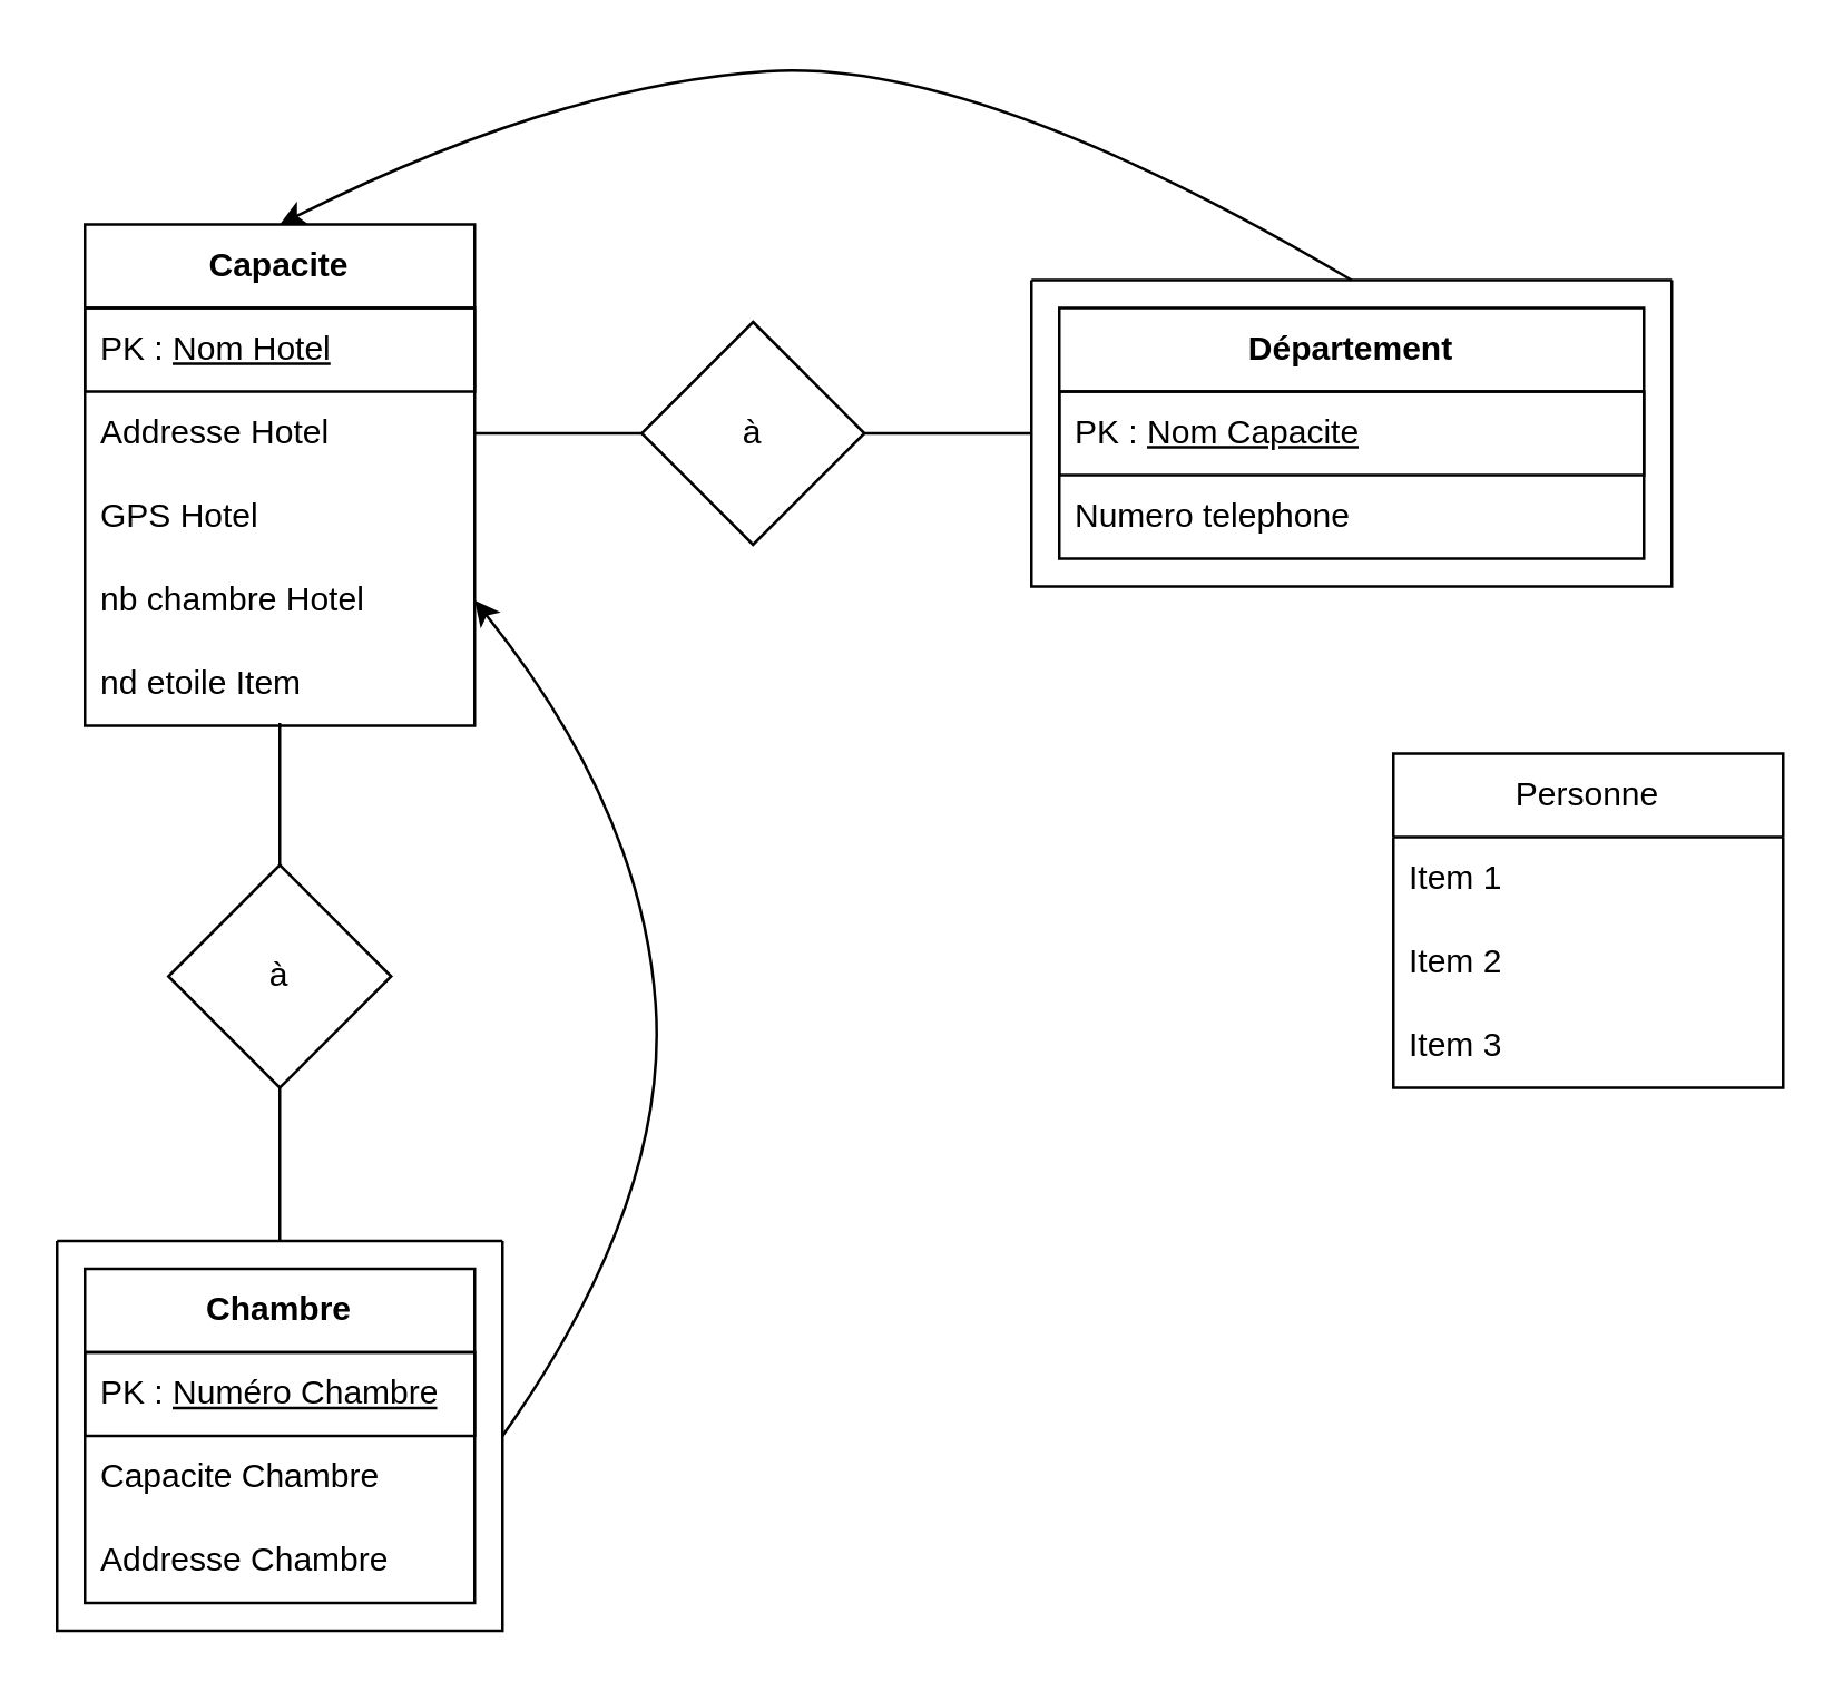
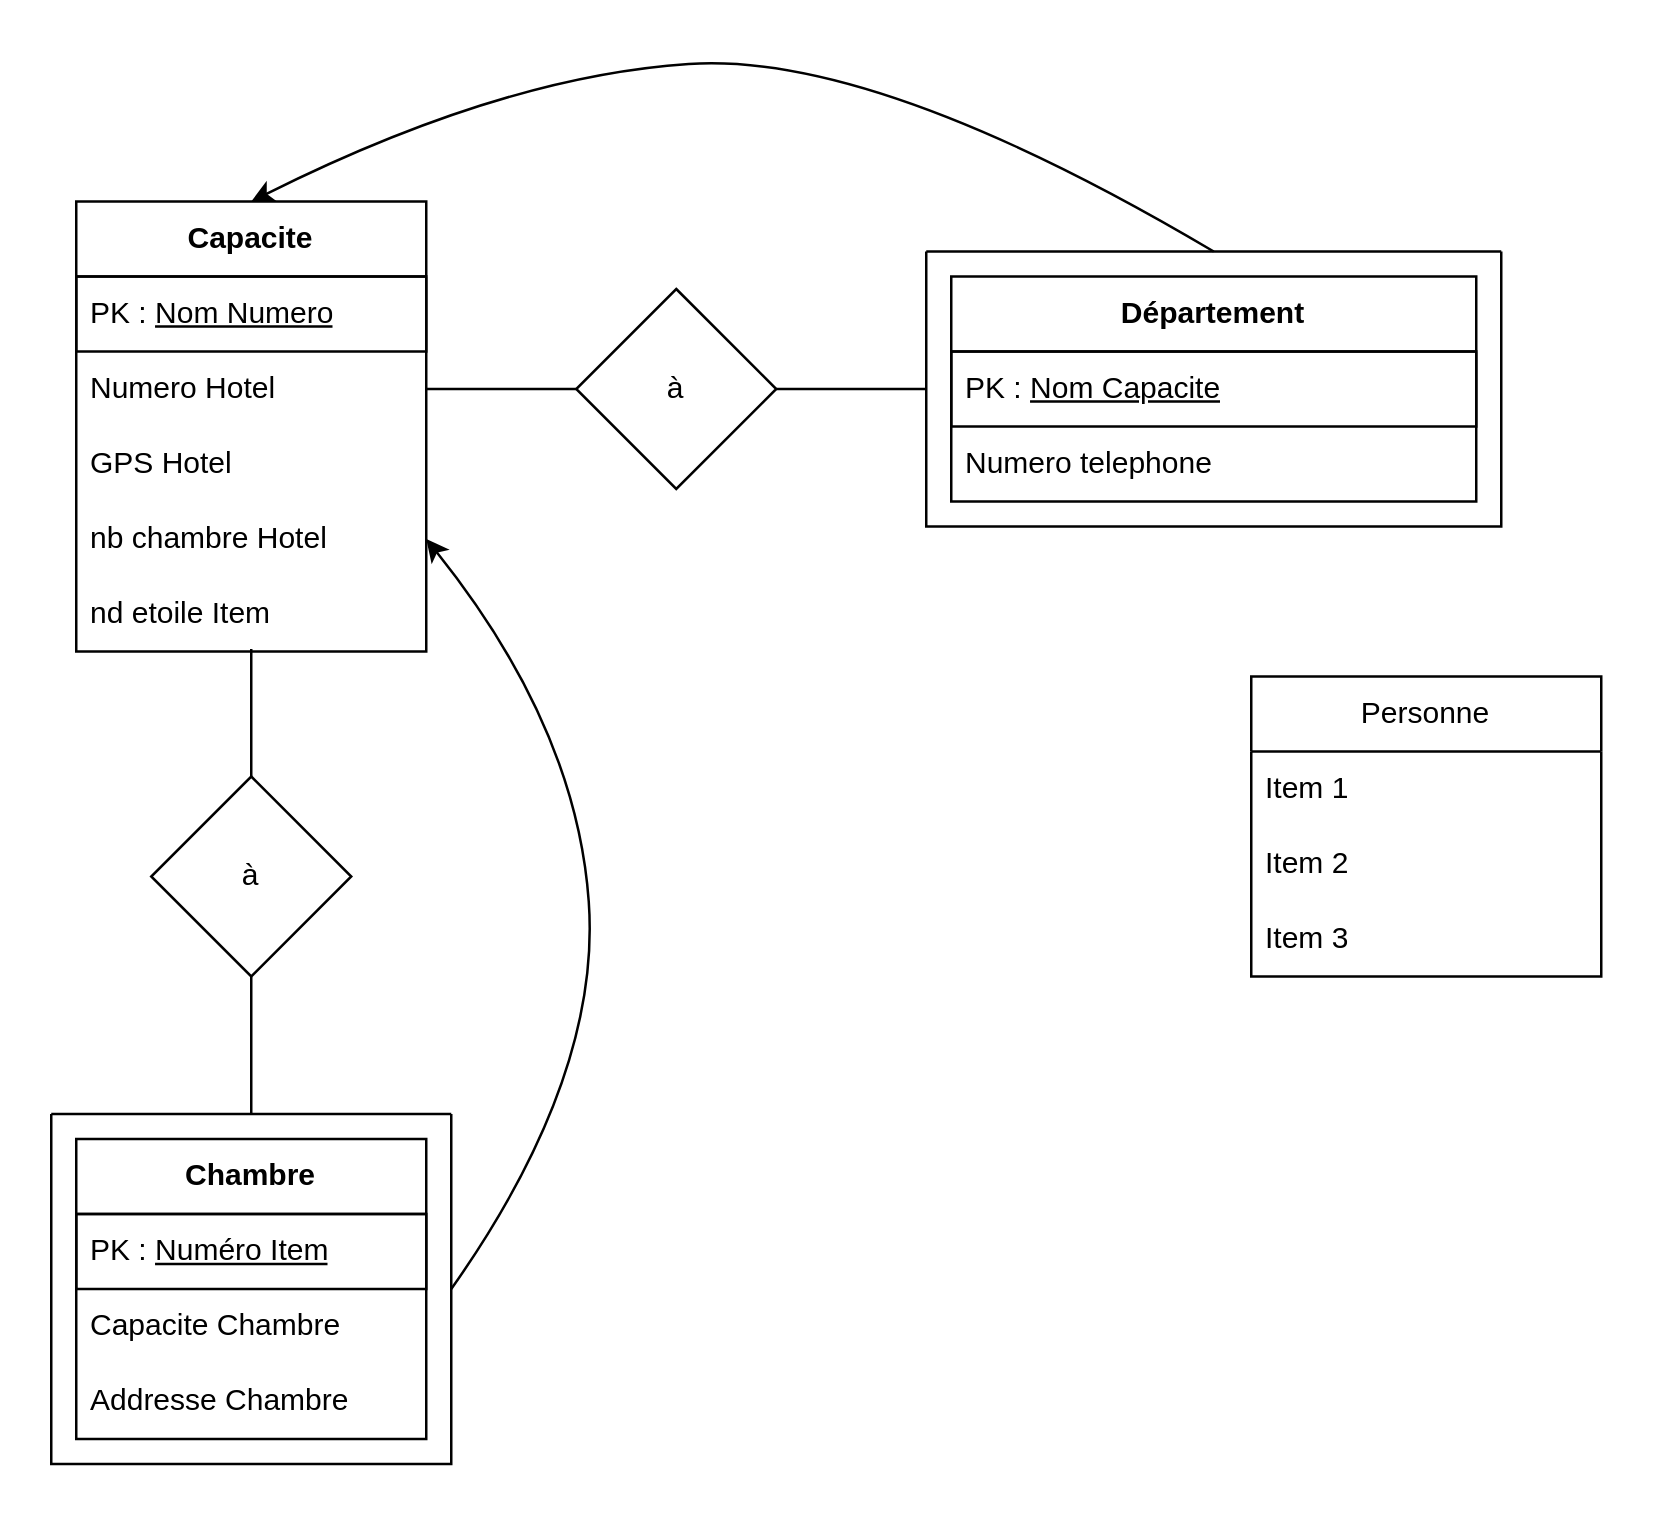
- <mxCell id="3" value="PK : &lt;u&gt;Nom Hotel&lt;br&gt;&lt;/u&gt;" style="text;strokeColor=default;fillColor=none;align=left;verticalAlign=middle;spacingLeft=4;spacingRight=4;overflow=hidden;points=[[0,0.5],[1,0.5]];portConstraint=eastwest;rotatable=0;whiteSpace=wrap;html=1;" parent="2" vertex="1"><mxGeometry y="30" width="140" height="30" as="geometry" /></mxCell>
+ <mxCell id="3" value="PK : &lt;u&gt;Nom Numero&lt;br&gt;&lt;/u&gt;" style="text;strokeColor=default;fillColor=none;align=left;verticalAlign=middle;spacingLeft=4;spacingRight=4;overflow=hidden;points=[[0,0.5],[1,0.5]];portConstraint=eastwest;rotatable=0;whiteSpace=wrap;html=1;" parent="2" vertex="1"><mxGeometry y="30" width="140" height="30" as="geometry" /></mxCell>
- <mxCell id="4" value="Addresse Hotel" style="text;strokeColor=none;fillColor=none;align=left;verticalAlign=middle;spacingLeft=4;spacingRight=4;overflow=hidden;points=[[0,0.5],[1,0.5]];portConstraint=eastwest;rotatable=0;whiteSpace=wrap;html=1;" parent="2" vertex="1"><mxGeometry y="60" width="140" height="30" as="geometry" /></mxCell>
+ <mxCell id="4" value="Numero Hotel" style="text;strokeColor=none;fillColor=none;align=left;verticalAlign=middle;spacingLeft=4;spacingRight=4;overflow=hidden;points=[[0,0.5],[1,0.5]];portConstraint=eastwest;rotatable=0;whiteSpace=wrap;html=1;" parent="2" vertex="1"><mxGeometry y="60" width="140" height="30" as="geometry" /></mxCell>
- <mxCell id="18" value="PK : &lt;u&gt;Numéro Chambre&lt;/u&gt;" style="text;strokeColor=default;fillColor=none;align=left;verticalAlign=middle;spacingLeft=4;spacingRight=4;overflow=hidden;points=[[0,0.5],[1,0.5]];portConstraint=eastwest;rotatable=0;whiteSpace=wrap;html=1;" parent="17" vertex="1"><mxGeometry y="30" width="140" height="30" as="geometry" /></mxCell>
+ <mxCell id="18" value="PK : &lt;u&gt;Numéro Item&lt;/u&gt;" style="text;strokeColor=default;fillColor=none;align=left;verticalAlign=middle;spacingLeft=4;spacingRight=4;overflow=hidden;points=[[0,0.5],[1,0.5]];portConstraint=eastwest;rotatable=0;whiteSpace=wrap;html=1;" parent="17" vertex="1"><mxGeometry y="30" width="140" height="30" as="geometry" /></mxCell>
